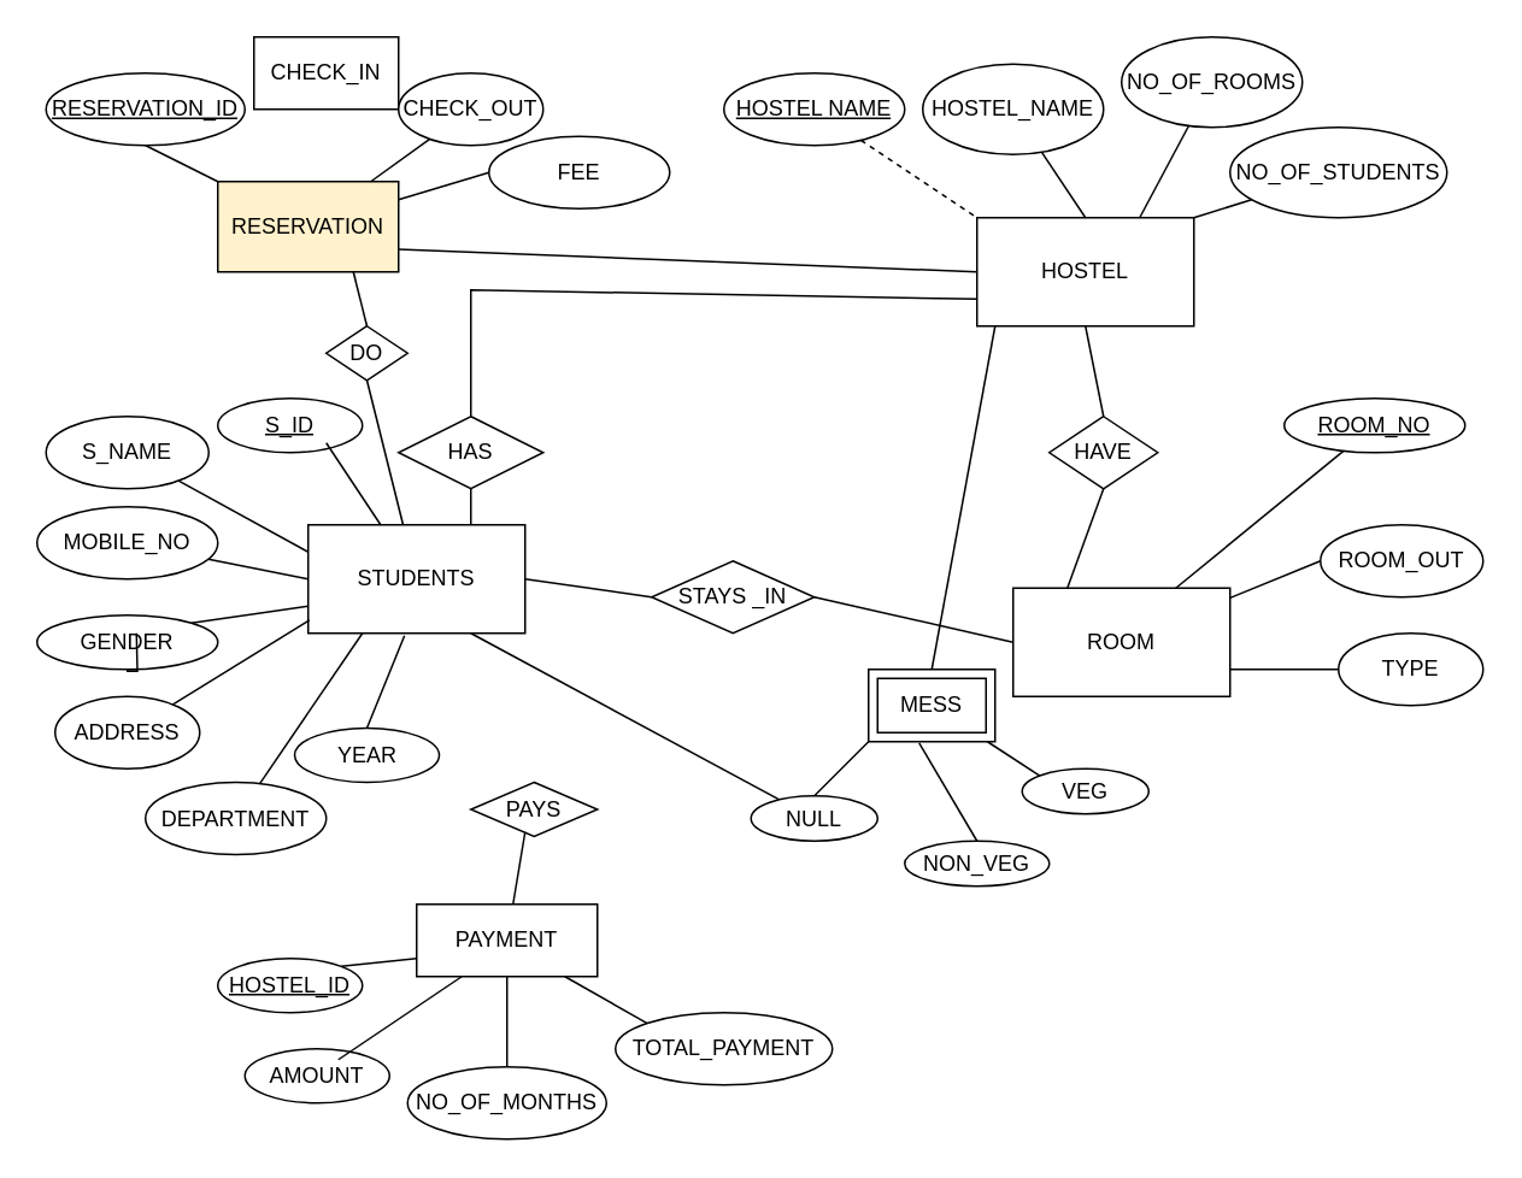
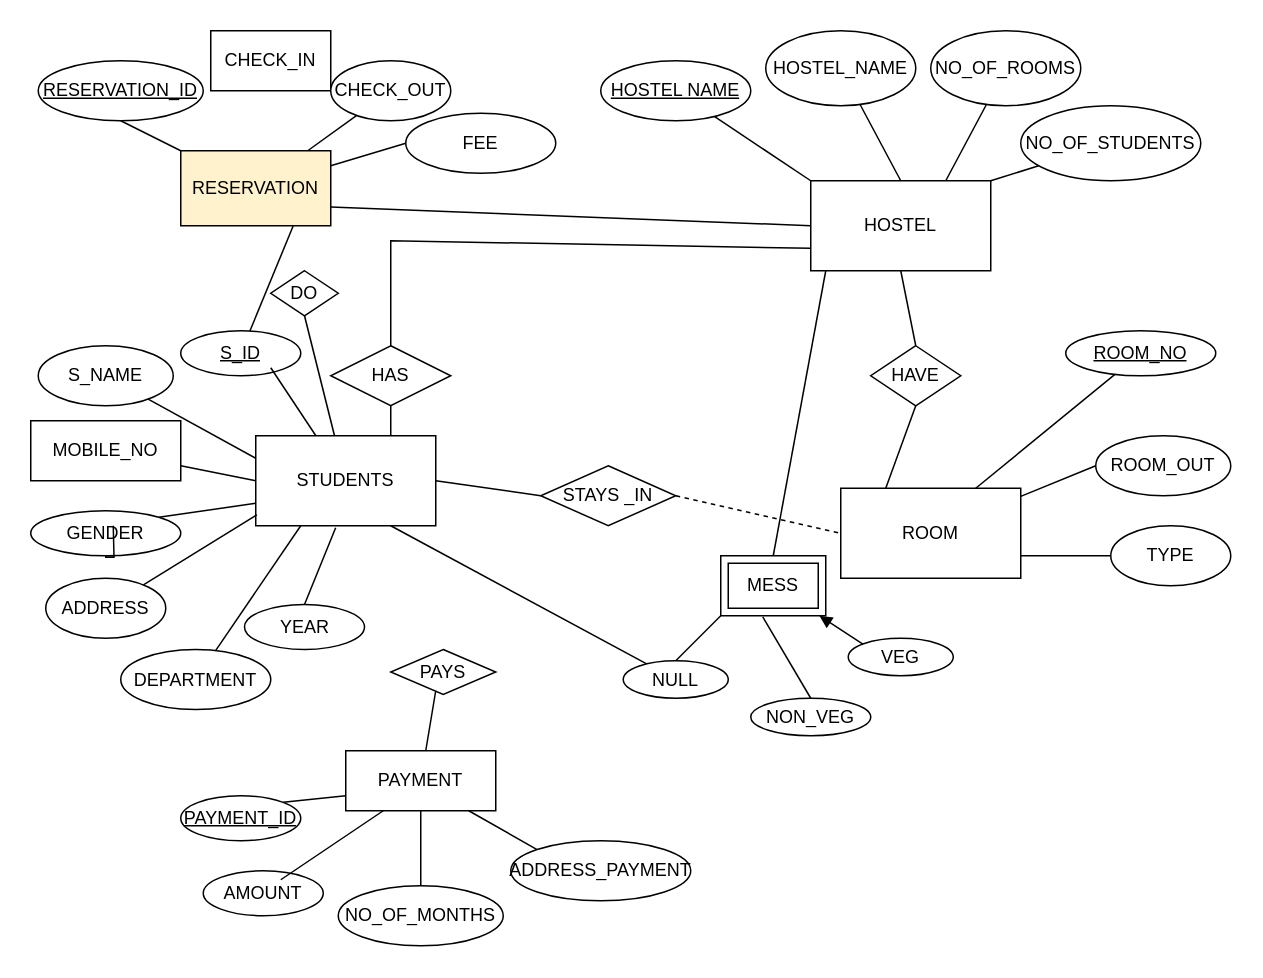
- <mxCell id="3" value="HOSTEL_NAME" style="ellipse;whiteSpace=wrap;html=1;" vertex="1" parent="1"><mxGeometry x="510" y="35" width="100" height="50" as="geometry" /></mxCell>
+ <mxCell id="3" value="HOSTEL_NAME" style="ellipse;whiteSpace=wrap;html=1;" vertex="1" parent="1"><mxGeometry x="510" y="20" width="100" height="50" as="geometry" /></mxCell>
- <mxCell id="26" value="" style="endArrow=none;html=1;rounded=0;entryX=0;entryY=0;entryDx=0;entryDy=0;dashed=1;" edge="1" parent="1" source="20" target="2"><mxGeometry relative="1" as="geometry"><mxPoint x="380" y="230" as="sourcePoint" /><mxPoint x="540" y="230" as="targetPoint" /></mxGeometry></mxCell>
+ <mxCell id="26" value="" style="endArrow=none;html=1;rounded=0;entryX=0;entryY=0;entryDx=0;entryDy=0;" edge="1" parent="1" source="20" target="2"><mxGeometry relative="1" as="geometry"><mxPoint x="380" y="230" as="sourcePoint" /><mxPoint x="540" y="230" as="targetPoint" /></mxGeometry></mxCell>
- <mxCell id="68" value="" style="endArrow=none;html=1;rounded=0;exitX=0.75;exitY=1;exitDx=0;exitDy=0;entryX=0.5;entryY=0;entryDx=0;entryDy=0;" edge="1" parent="1" source="6" target="67"><mxGeometry relative="1" as="geometry"><mxPoint x="280" y="270" as="sourcePoint" /><mxPoint x="210" y="190" as="targetPoint" /></mxGeometry></mxCell>
+ <mxCell id="68" value="" style="endArrow=none;html=1;rounded=0;exitX=0.75;exitY=1;exitDx=0;exitDy=0;" edge="1" parent="1" source="6" target="22"><mxGeometry relative="1" as="geometry"><mxPoint x="280" y="270" as="sourcePoint" /><mxPoint x="210" y="190" as="targetPoint" /></mxGeometry></mxCell>
- <mxCell id="21" value="MOBILE_NO" style="ellipse;whiteSpace=wrap;html=1;align=center;" vertex="1" parent="1"><mxGeometry x="20" y="280" width="100" height="40" as="geometry" /></mxCell>
+ <mxCell id="21" value="MOBILE_NO" style="whiteSpace=wrap;html=1;align=center;rounded=0;" vertex="1" parent="1"><mxGeometry x="20" y="280" width="100" height="40" as="geometry" /></mxCell>
- <mxCell id="78" value="" style="endArrow=none;html=1;rounded=0;exitX=1;exitY=0.5;exitDx=0;exitDy=0;entryX=0;entryY=0.5;entryDx=0;entryDy=0;" edge="1" parent="1" source="76" target="10"><mxGeometry relative="1" as="geometry"><mxPoint x="310" y="470" as="sourcePoint" /><mxPoint x="470" y="470" as="targetPoint" /></mxGeometry></mxCell>
+ <mxCell id="78" value="" style="endArrow=none;html=1;rounded=0;exitX=1;exitY=0.5;exitDx=0;exitDy=0;entryX=0;entryY=0.5;entryDx=0;entryDy=0;dashed=1;" edge="1" parent="1" source="76" target="10"><mxGeometry relative="1" as="geometry"><mxPoint x="310" y="470" as="sourcePoint" /><mxPoint x="470" y="470" as="targetPoint" /></mxGeometry></mxCell>
- <mxCell id="47" value="" style="endArrow=none;html=1;rounded=0;exitX=0;exitY=0;exitDx=0;exitDy=0;" edge="1" parent="1" source="40" target="39"><mxGeometry relative="1" as="geometry"><mxPoint x="450" y="330" as="sourcePoint" /><mxPoint x="610" y="330" as="targetPoint" /></mxGeometry></mxCell>
+ <mxCell id="47" value="" style="endArrow=block;html=1;rounded=0;exitX=0;exitY=0;exitDx=0;exitDy=0;" edge="1" parent="1" source="40" target="39"><mxGeometry relative="1" as="geometry"><mxPoint x="450" y="330" as="sourcePoint" /><mxPoint x="610" y="330" as="targetPoint" /></mxGeometry></mxCell>
- <mxCell id="49" value="HOSTEL_ID" style="ellipse;whiteSpace=wrap;html=1;align=center;fontStyle=4;" vertex="1" parent="1"><mxGeometry x="120" y="530" width="80" height="30" as="geometry" /></mxCell>
+ <mxCell id="49" value="PAYMENT_ID" style="ellipse;whiteSpace=wrap;html=1;align=center;fontStyle=4;" vertex="1" parent="1"><mxGeometry x="120" y="530" width="80" height="30" as="geometry" /></mxCell>
- <mxCell id="56" value="TOTAL_PAYMENT" style="ellipse;whiteSpace=wrap;html=1;align=center;" vertex="1" parent="1"><mxGeometry x="340" y="560" width="120" height="40" as="geometry" /></mxCell>
+ <mxCell id="56" value="ADDRESS_PAYMENT" style="ellipse;whiteSpace=wrap;html=1;align=center;" vertex="1" parent="1"><mxGeometry x="340" y="560" width="120" height="40" as="geometry" /></mxCell>
